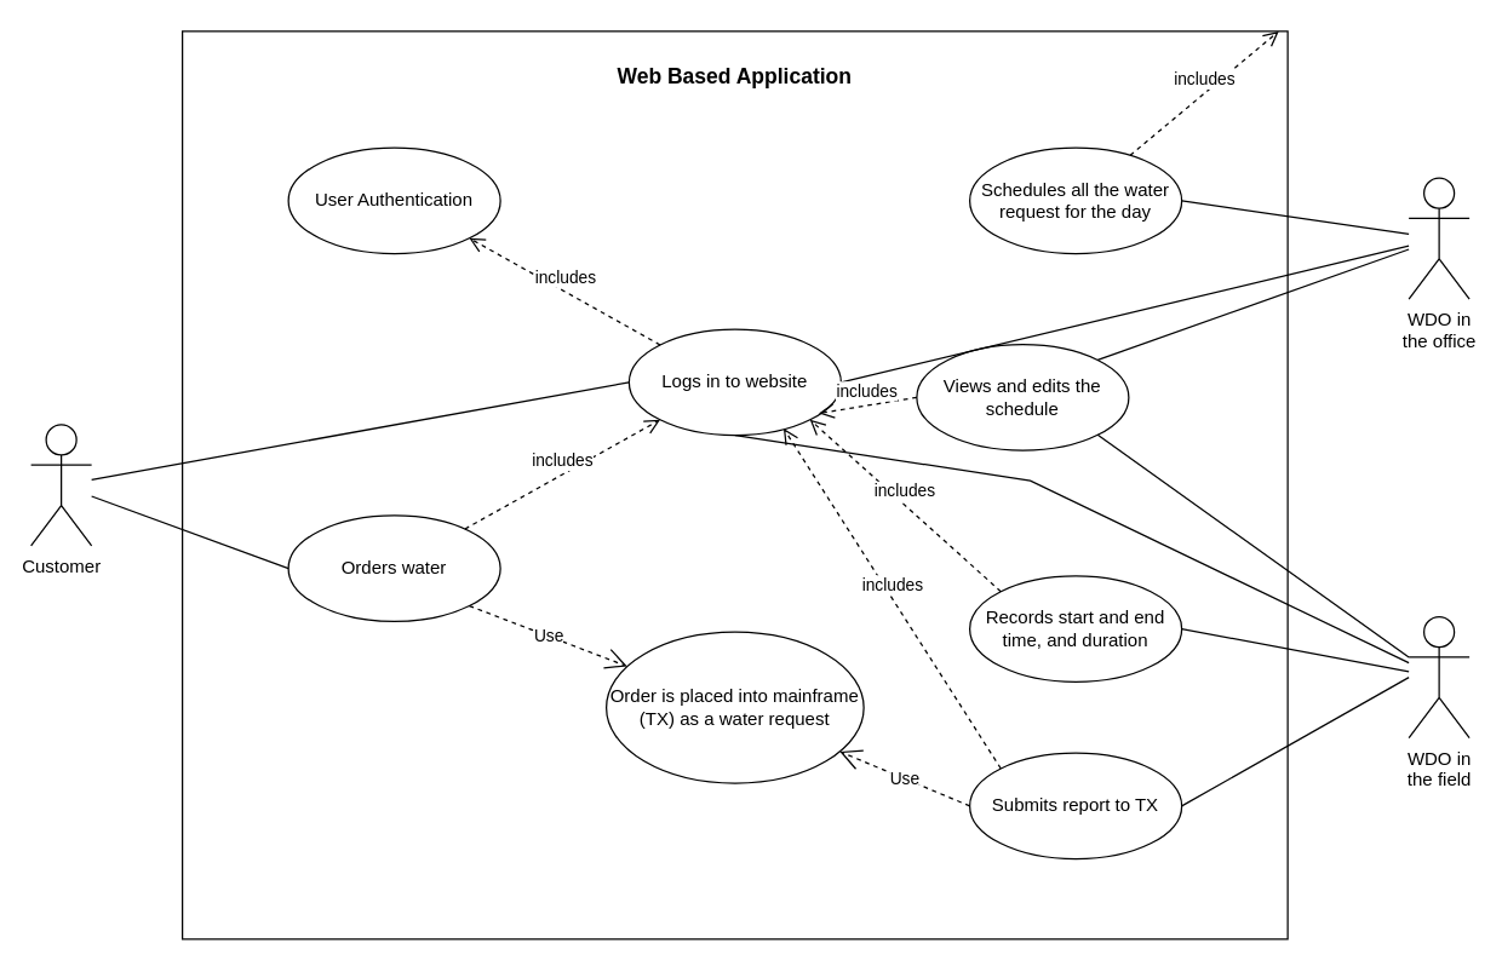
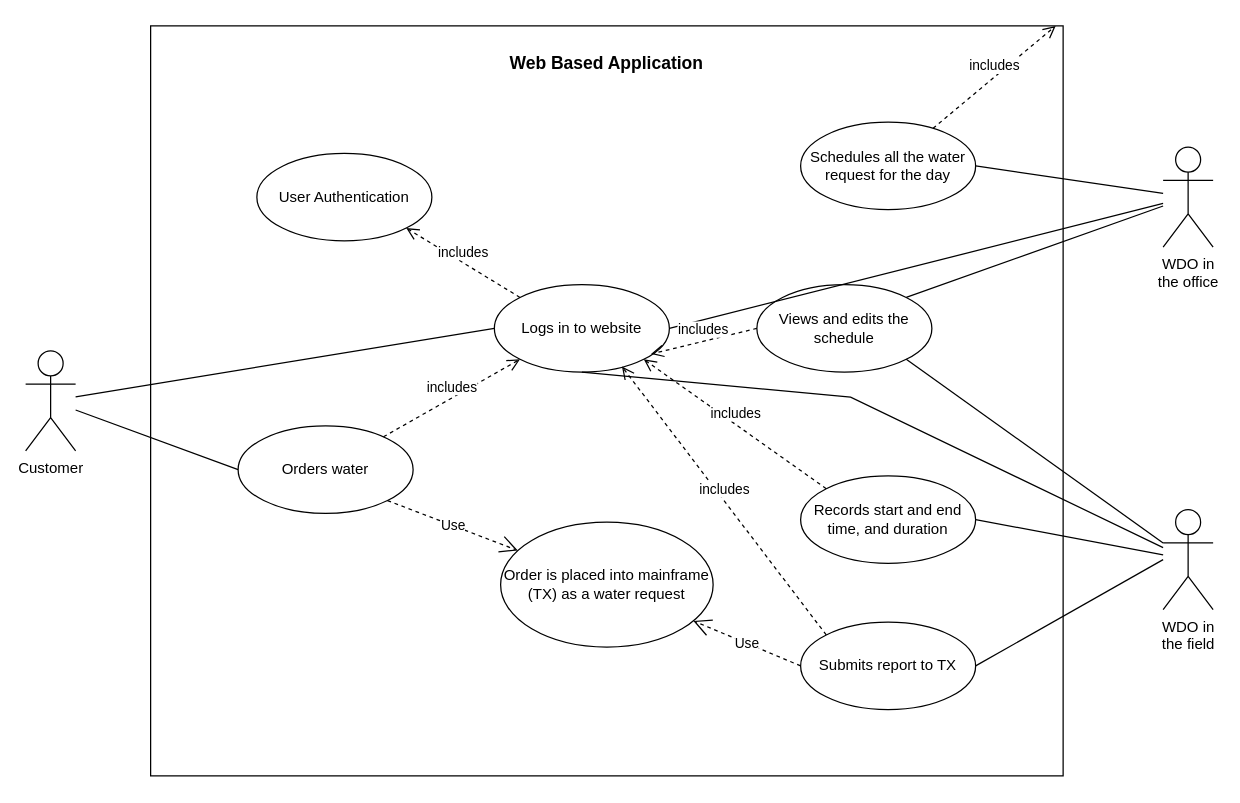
- <mxCell id="25" value="User Authentication" style="ellipse;whiteSpace=wrap;html=1;" vertex="1" parent="1"><mxGeometry x="190" y="97" width="140" height="70" as="geometry" /></mxCell>
+ <mxCell id="25" value="User Authentication" style="ellipse;whiteSpace=wrap;html=1;" vertex="1" parent="1"><mxGeometry x="205" y="122" width="140" height="70" as="geometry" /></mxCell>
- <mxCell id="12" value="Logs in to website" style="ellipse;whiteSpace=wrap;html=1;" vertex="1" parent="1"><mxGeometry x="415" y="217" width="140" height="70" as="geometry" /></mxCell>
+ <mxCell id="12" value="Logs in to website" style="ellipse;whiteSpace=wrap;html=1;" vertex="1" parent="1"><mxGeometry x="395" y="227" width="140" height="70" as="geometry" /></mxCell>
